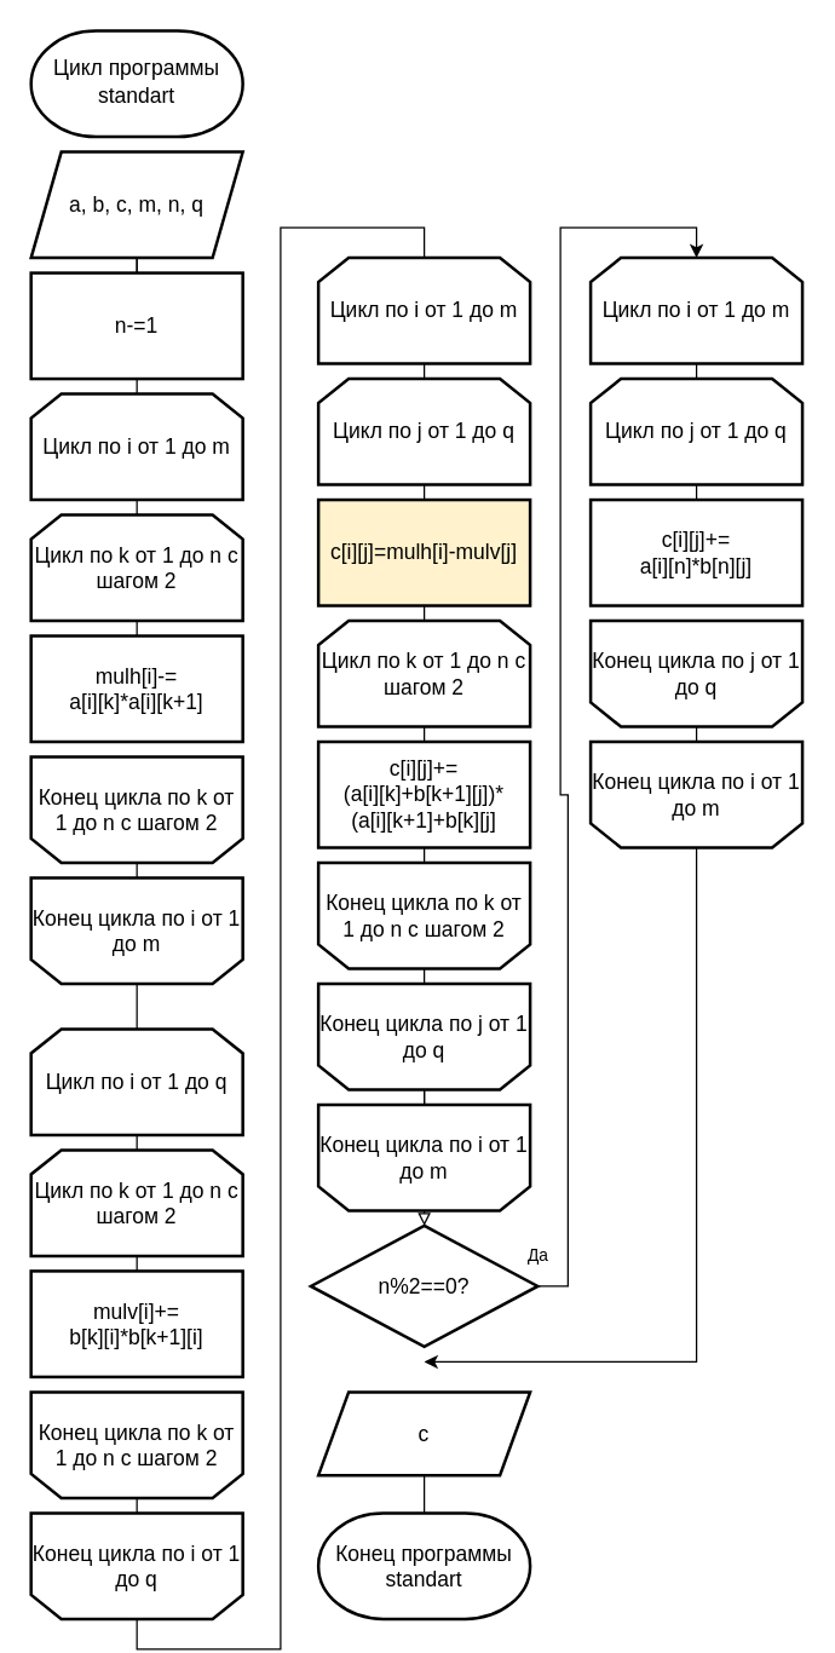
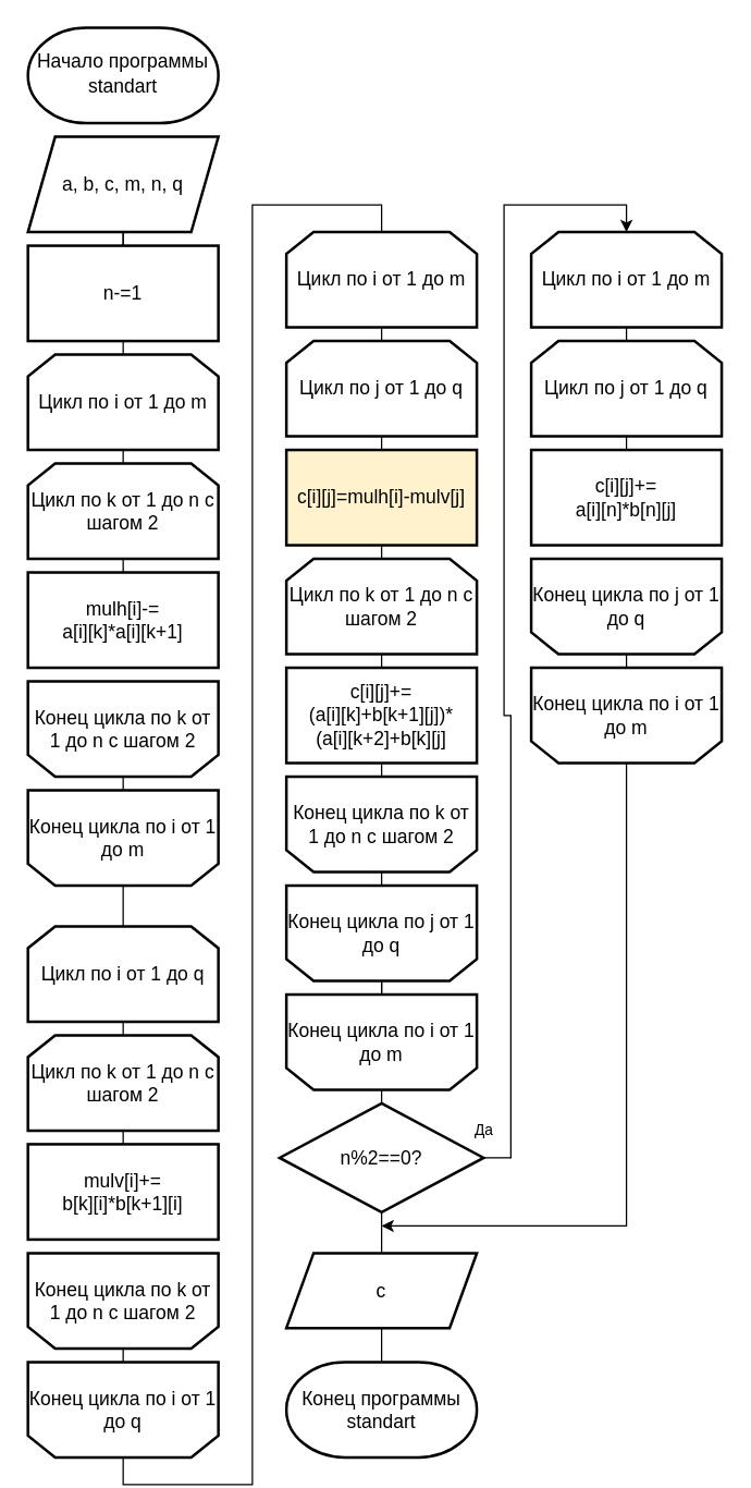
- <mxCell id="3" value="Цикл программы&lt;br&gt;&lt;span style=&quot;line-height: 21px&quot;&gt;standart&lt;/span&gt;" style="strokeWidth=2;html=1;shape=mxgraph.flowchart.terminator;whiteSpace=wrap;fontSize=14;fontFamily=Helvetica;" vertex="1" parent="1"><mxGeometry x="20" y="20" width="140" height="70" as="geometry" /></mxCell>
+ <mxCell id="3" value="Начало программы&lt;br&gt;&lt;span style=&quot;line-height: 21px&quot;&gt;standart&lt;/span&gt;" style="strokeWidth=2;html=1;shape=mxgraph.flowchart.terminator;whiteSpace=wrap;fontSize=14;fontFamily=Helvetica;" vertex="1" parent="1"><mxGeometry x="20" y="20" width="140" height="70" as="geometry" /></mxCell>
- <mxCell id="33" value="c[i][j]+=&lt;br&gt;(a[i][k]+b[k+1][j])*&lt;br&gt;(a[i][k+1]+b[k][j]" style="rounded=0;whiteSpace=wrap;html=1;strokeWidth=2;fontSize=14;" vertex="1" parent="1"><mxGeometry x="210" y="490" width="140" height="70" as="geometry" /></mxCell>
+ <mxCell id="33" value="c[i][j]+=&lt;br&gt;(a[i][k]+b[k+1][j])*&lt;br&gt;(a[i][k+2]+b[k][j]" style="rounded=0;whiteSpace=wrap;html=1;strokeWidth=2;fontSize=14;" vertex="1" parent="1"><mxGeometry x="210" y="490" width="140" height="70" as="geometry" /></mxCell>
- <mxCell id="24" style="edgeStyle=orthogonalEdgeStyle;rounded=0;orthogonalLoop=1;jettySize=auto;html=1;exitX=0.5;exitY=1;exitDx=0;exitDy=0;entryX=0.5;entryY=0;entryDx=0;entryDy=0;endArrow=block;endFill=0;" edge="1" parent="1" source="25" target="38"><mxGeometry relative="1" as="geometry" /></mxCell>
+ <mxCell id="24" style="edgeStyle=orthogonalEdgeStyle;rounded=0;orthogonalLoop=1;jettySize=auto;html=1;exitX=0.5;exitY=1;exitDx=0;exitDy=0;entryX=0.5;entryY=0;entryDx=0;entryDy=0;endArrow=none;endFill=0;" edge="1" parent="1" source="25" target="38"><mxGeometry relative="1" as="geometry" /></mxCell>
+ <mxCell id="36" style="edgeStyle=orthogonalEdgeStyle;rounded=0;orthogonalLoop=1;jettySize=auto;html=1;entryX=0.5;entryY=0;entryDx=0;entryDy=0;endArrow=none;endFill=0;" edge="1" parent="1" source="38" target="50"><mxGeometry relative="1" as="geometry" /></mxCell>
